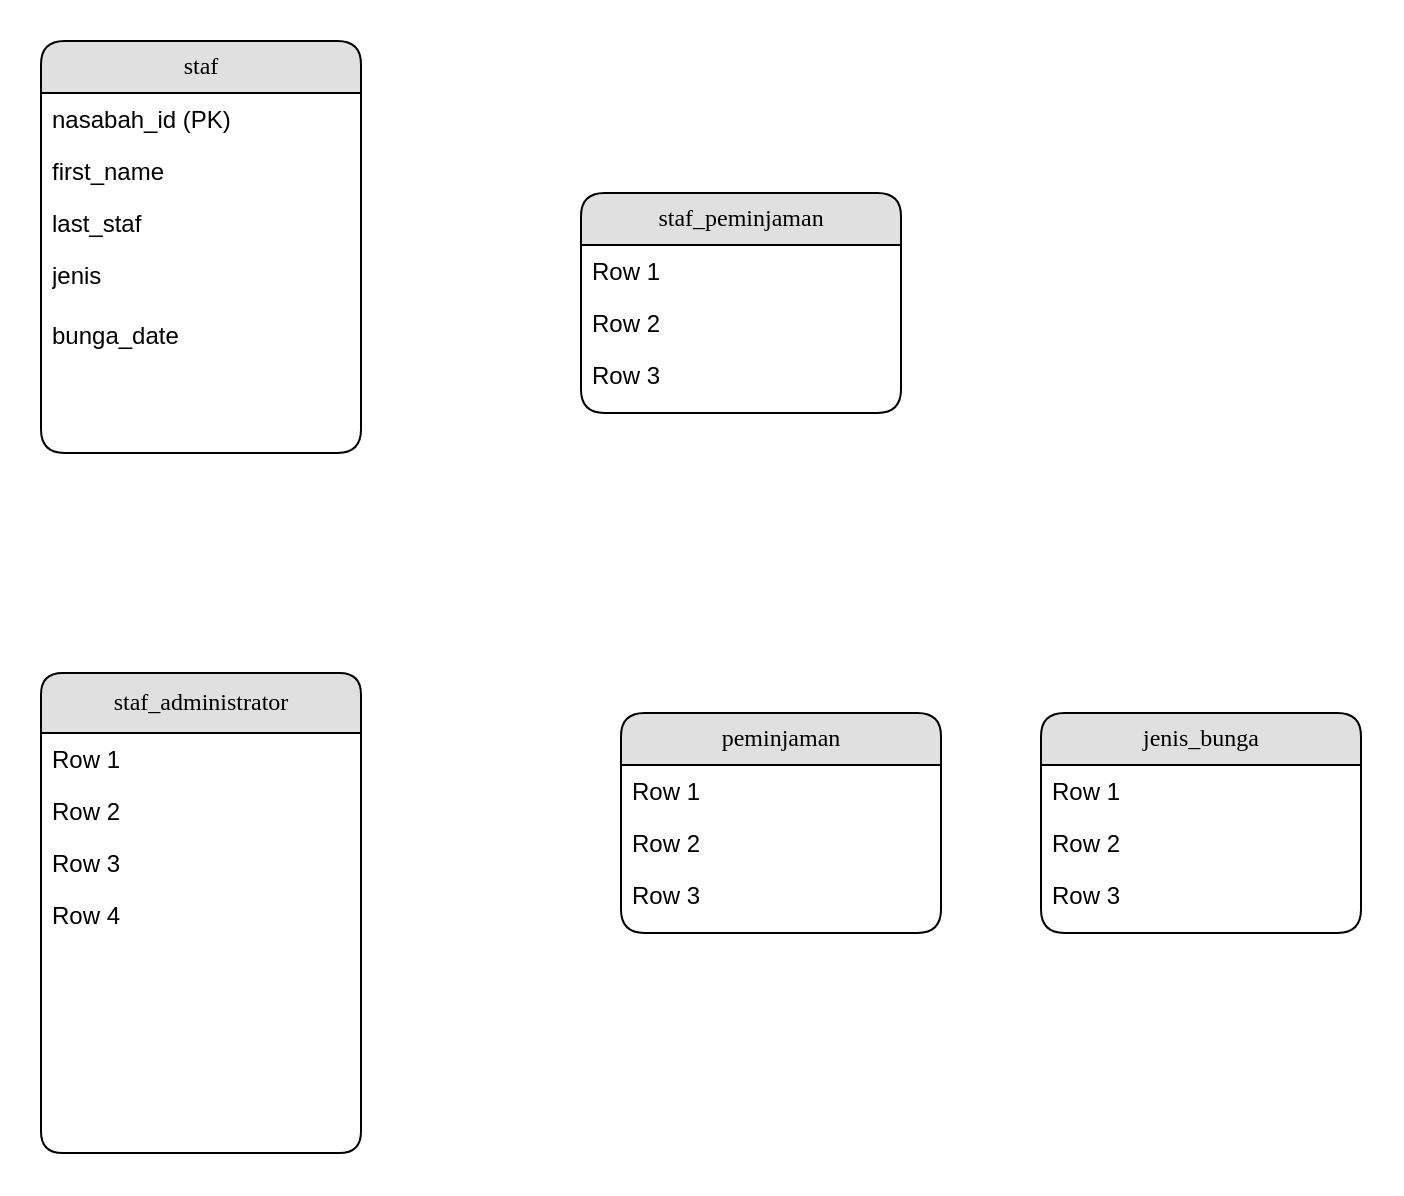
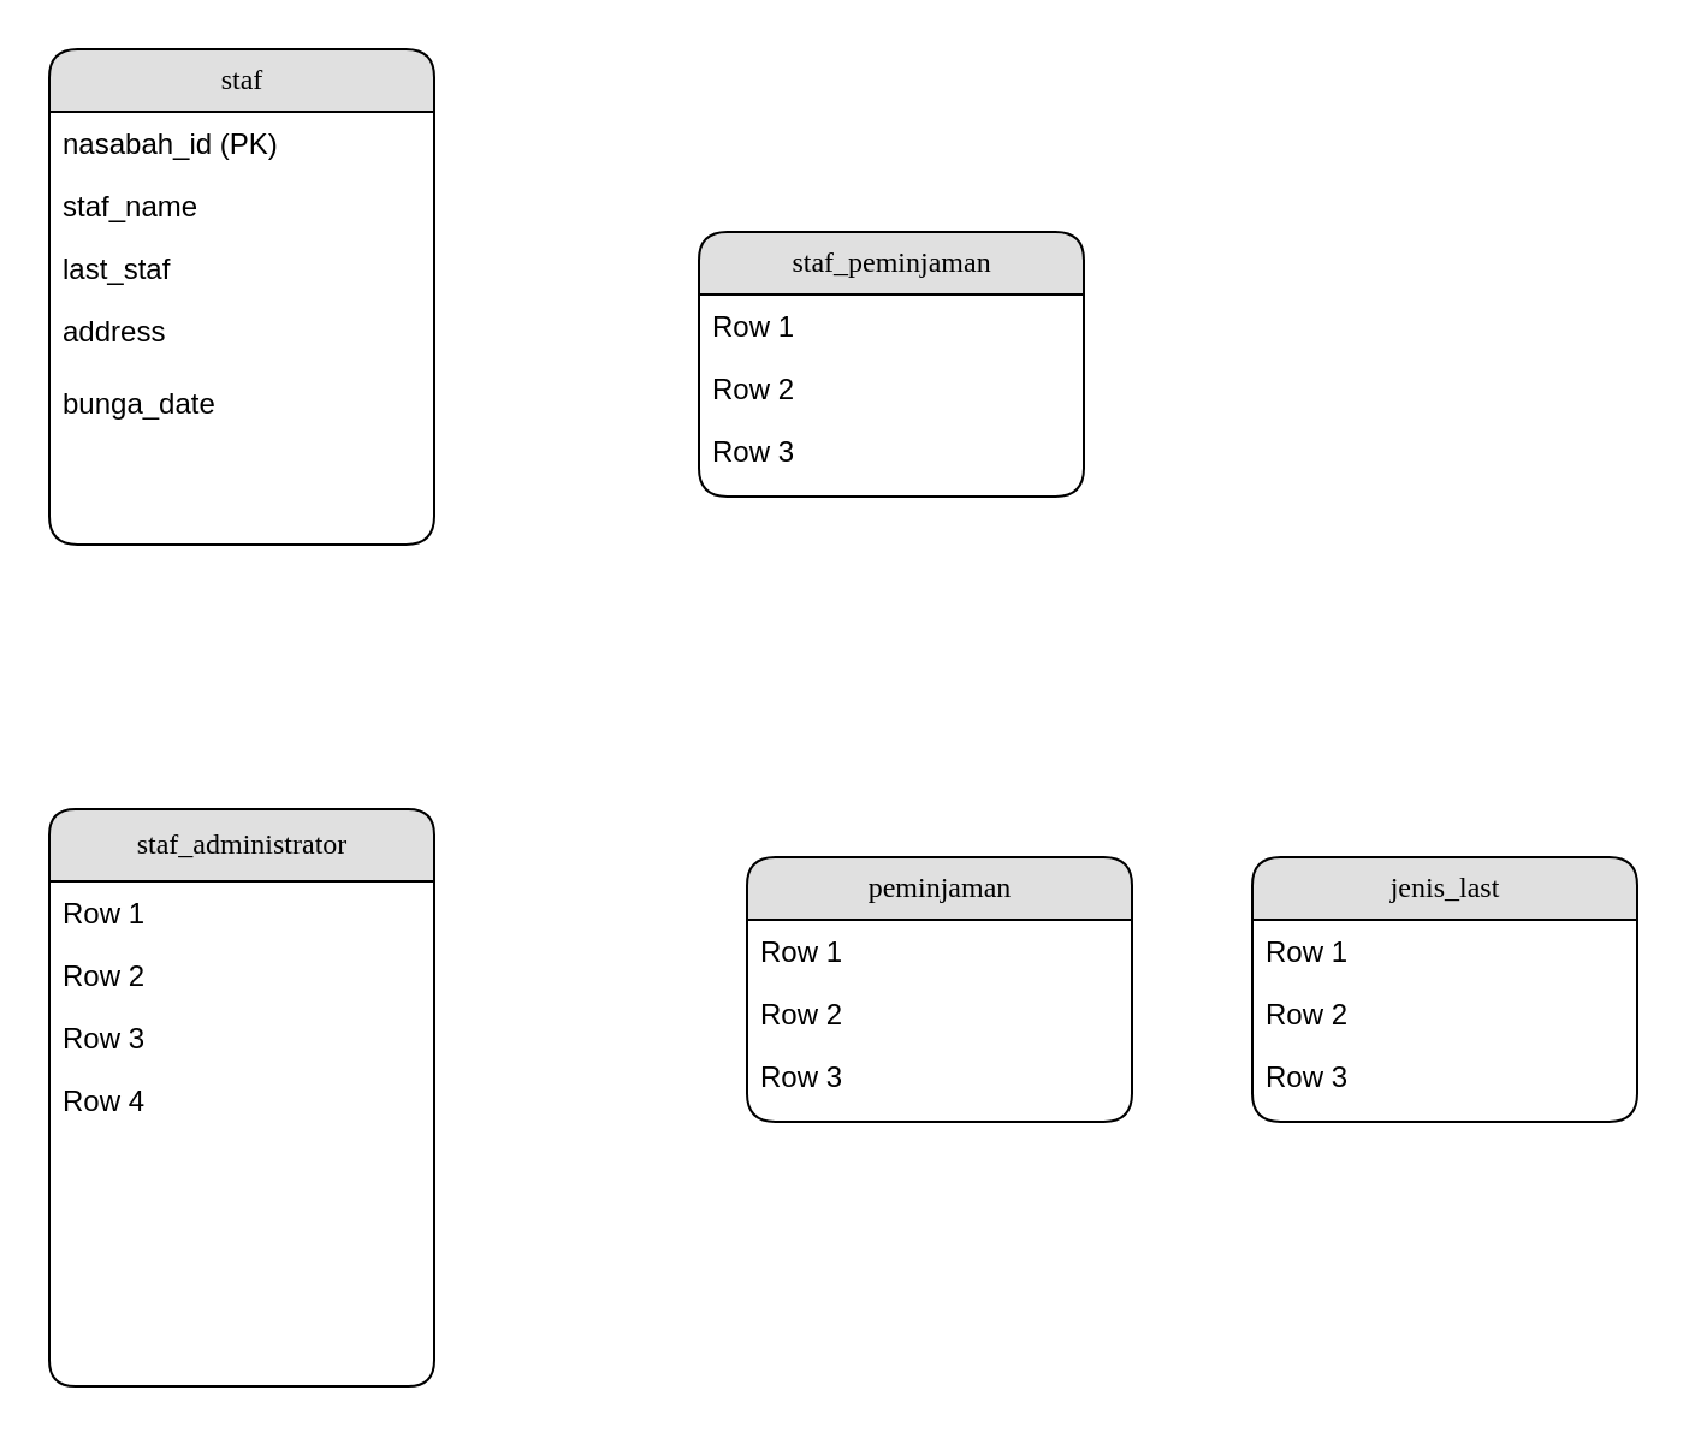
- <mxCell id="4" value="first_name" style="text;html=1;strokeColor=none;fillColor=none;spacingLeft=4;spacingRight=4;whiteSpace=wrap;overflow=hidden;rotatable=0;points=[[0,0.5],[1,0.5]];portConstraint=eastwest;" parent="2" vertex="1"><mxGeometry y="52" width="160" height="26" as="geometry" /></mxCell>
+ <mxCell id="4" value="staf_name" style="text;html=1;strokeColor=none;fillColor=none;spacingLeft=4;spacingRight=4;whiteSpace=wrap;overflow=hidden;rotatable=0;points=[[0,0.5],[1,0.5]];portConstraint=eastwest;" parent="2" vertex="1"><mxGeometry y="52" width="160" height="26" as="geometry" /></mxCell>
- <mxCell id="6" value="jenis" style="text;strokeColor=none;fillColor=none;spacingLeft=4;spacingRight=4;overflow=hidden;rotatable=0;points=[[0,0.5],[1,0.5]];portConstraint=eastwest;fontSize=12;whiteSpace=wrap;html=1;" vertex="1" parent="2"><mxGeometry y="104" width="160" height="30" as="geometry" /></mxCell>
+ <mxCell id="6" value="address" style="text;strokeColor=none;fillColor=none;spacingLeft=4;spacingRight=4;overflow=hidden;rotatable=0;points=[[0,0.5],[1,0.5]];portConstraint=eastwest;fontSize=12;whiteSpace=wrap;html=1;" vertex="1" parent="2"><mxGeometry y="104" width="160" height="30" as="geometry" /></mxCell>
- <mxCell id="21" value="jenis_bunga" style="swimlane;html=1;fontStyle=0;childLayout=stackLayout;horizontal=1;startSize=26;fillColor=#e0e0e0;horizontalStack=0;resizeParent=1;resizeLast=0;collapsible=1;marginBottom=0;swimlaneFillColor=#ffffff;align=center;rounded=1;shadow=0;comic=0;labelBackgroundColor=none;strokeWidth=1;fontFamily=Verdana;fontSize=12" vertex="1" parent="1"><mxGeometry x="520" y="356" width="160" height="110" as="geometry" /></mxCell>
+ <mxCell id="21" value="jenis_last" style="swimlane;html=1;fontStyle=0;childLayout=stackLayout;horizontal=1;startSize=26;fillColor=#e0e0e0;horizontalStack=0;resizeParent=1;resizeLast=0;collapsible=1;marginBottom=0;swimlaneFillColor=#ffffff;align=center;rounded=1;shadow=0;comic=0;labelBackgroundColor=none;strokeWidth=1;fontFamily=Verdana;fontSize=12" vertex="1" parent="1"><mxGeometry x="520" y="356" width="160" height="110" as="geometry" /></mxCell>
